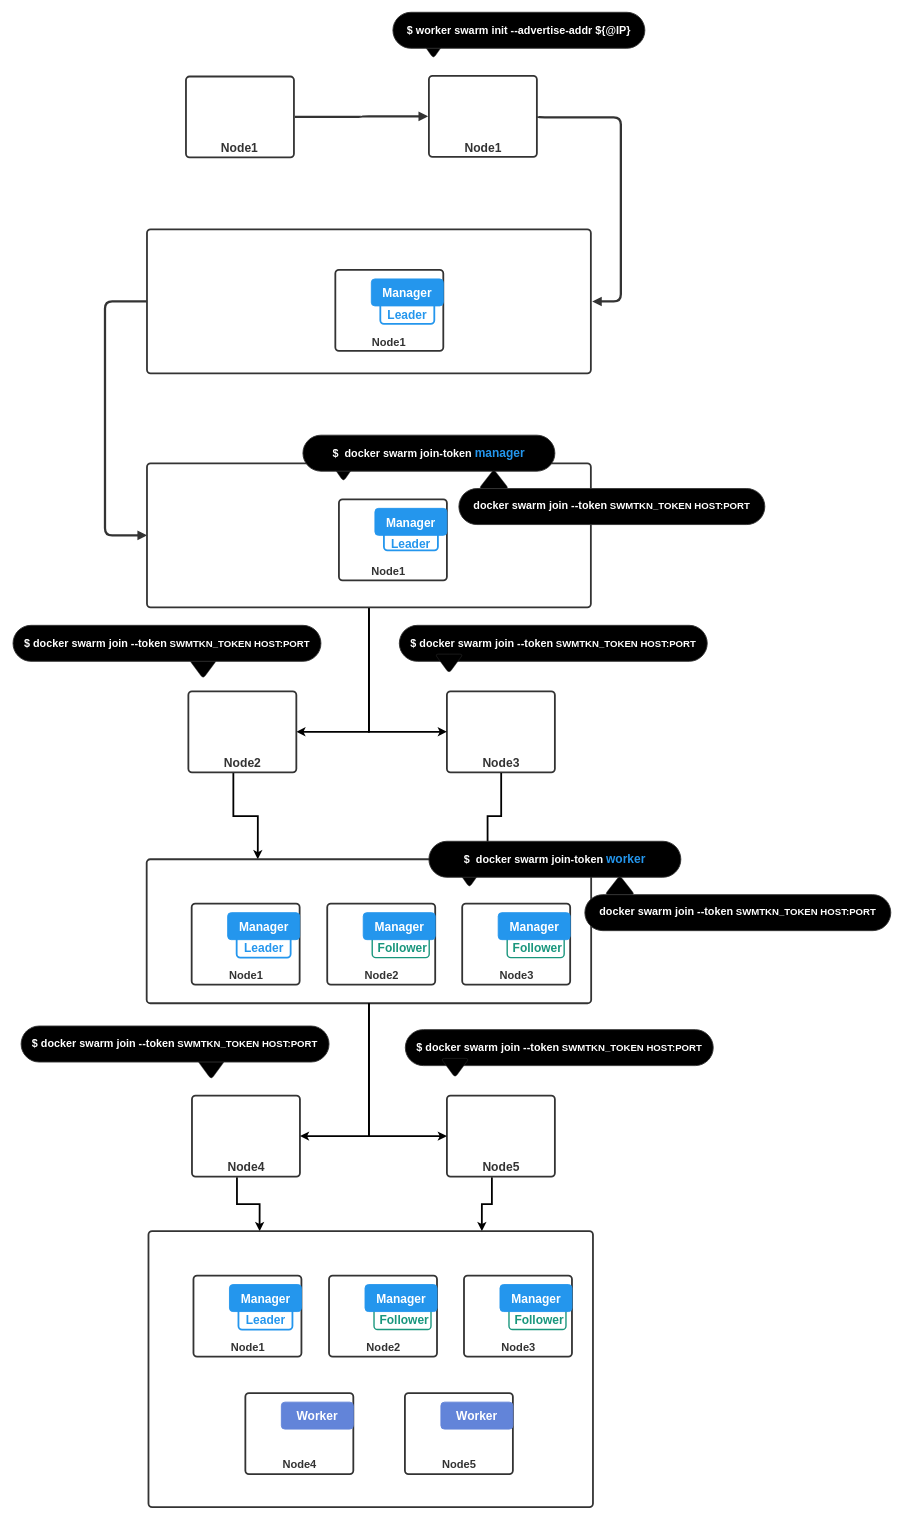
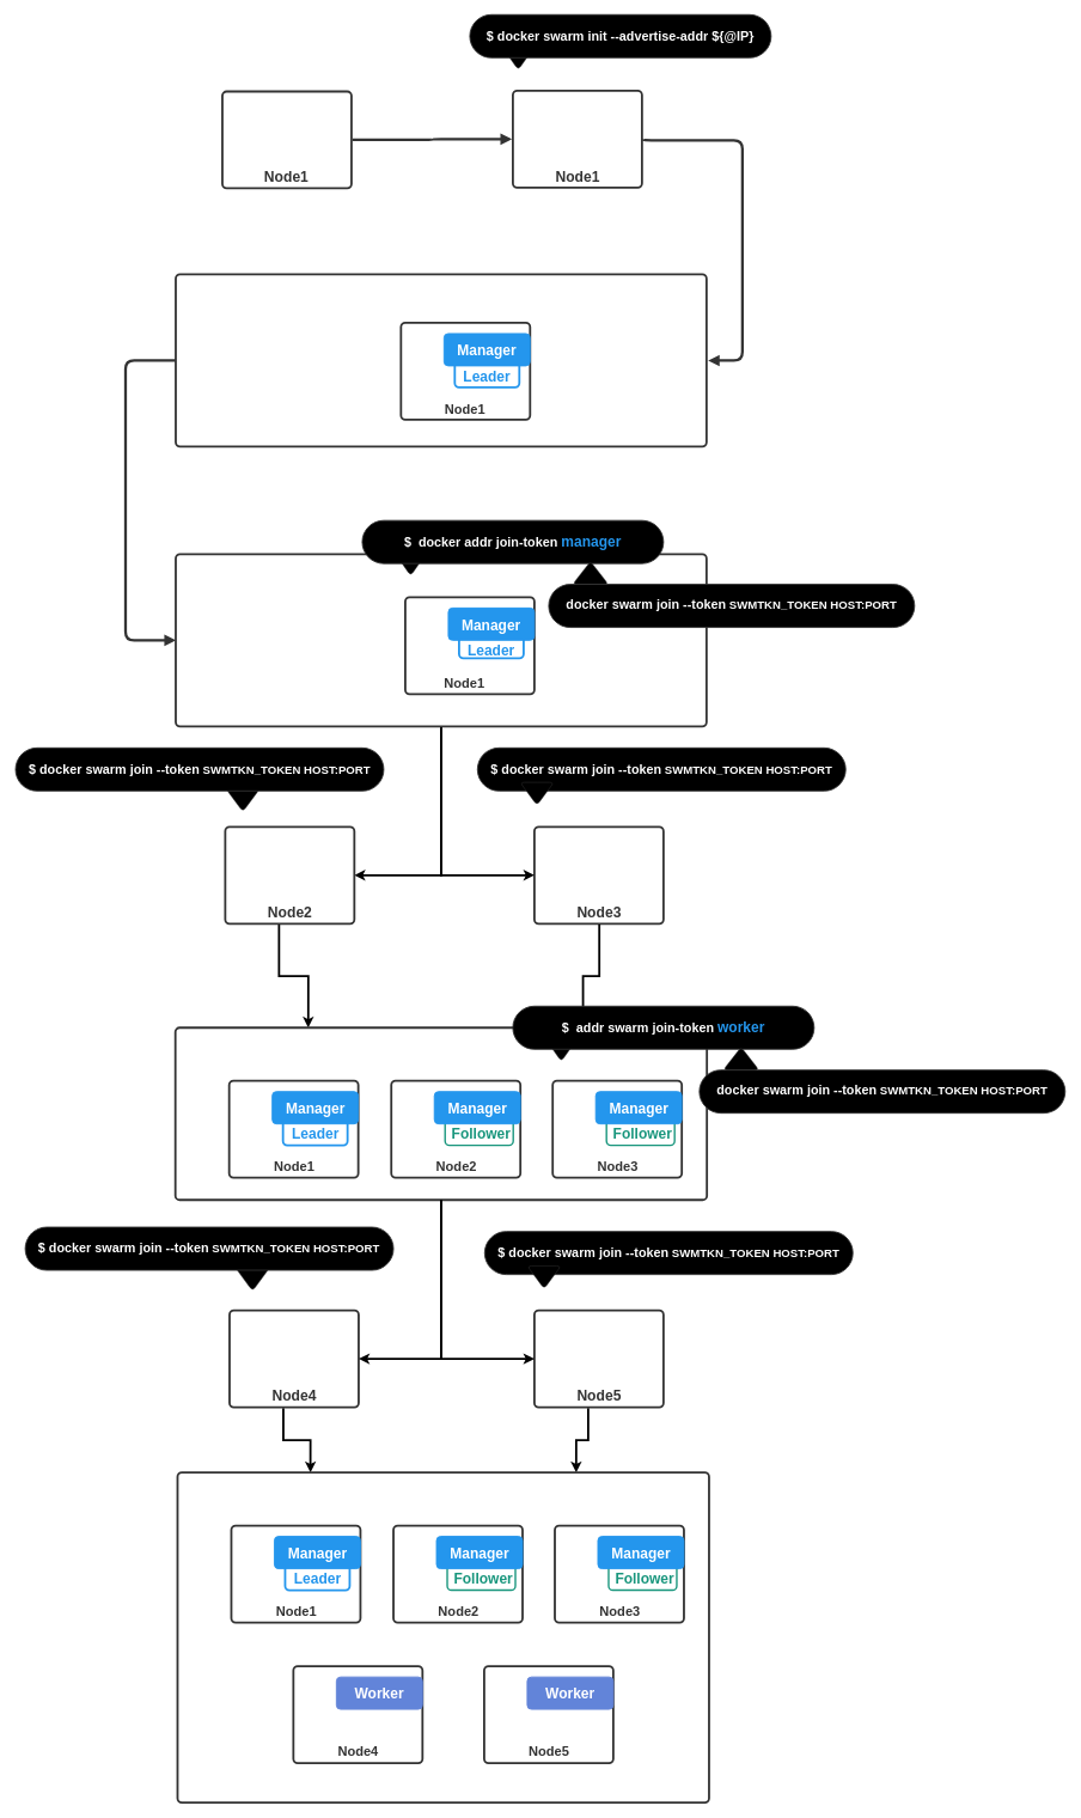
- <mxCell id="8" value="$ worker swarm init --advertise-addr ${@IP} " style="html=1;overflow=block;blockSpacing=1;whiteSpace=wrap;rounded=1;arcSize=50;whiteSpace=wrap;fontSize=18;fontColor=#ffffff;fontStyle=1;align=center;spacing=3.8;strokeColor=#333333;strokeOpacity=100;fillOpacity=100;fillColor=#000000;strokeWidth=1.5;" vertex="1" parent="6"><mxGeometry width="420" height="60" as="geometry" /></mxCell>
+ <mxCell id="8" value="$ docker swarm init --advertise-addr ${@IP} " style="html=1;overflow=block;blockSpacing=1;whiteSpace=wrap;rounded=1;arcSize=50;whiteSpace=wrap;fontSize=18;fontColor=#ffffff;fontStyle=1;align=center;spacing=3.8;strokeColor=#333333;strokeOpacity=100;fillOpacity=100;fillColor=#000000;strokeWidth=1.5;" vertex="1" parent="6"><mxGeometry width="420" height="60" as="geometry" /></mxCell>
- <mxCell id="32" value="$&amp;nbsp;&lt;span style=&quot;background-color: transparent ; color: inherit ; font-size: inherit&quot;&gt; docker swarm join-token &lt;/span&gt;&lt;span style=&quot;color: rgb(36 , 150 , 237) ; font-size: 20px&quot;&gt;manager&lt;/span&gt;" style="html=1;overflow=block;blockSpacing=1;whiteSpace=wrap;rounded=1;arcSize=50;whiteSpace=wrap;fontSize=18;fontColor=#ffffff;fontStyle=1;align=center;spacing=3.8;strokeColor=#333333;strokeOpacity=100;fillOpacity=100;fillColor=#000000;strokeWidth=1.5;" vertex="1" parent="30"><mxGeometry width="420" height="60" as="geometry" /></mxCell>
+ <mxCell id="32" value="$&amp;nbsp;&lt;span style=&quot;background-color: transparent ; color: inherit ; font-size: inherit&quot;&gt; docker addr join-token &lt;/span&gt;&lt;span style=&quot;color: rgb(36 , 150 , 237) ; font-size: 20px&quot;&gt;manager&lt;/span&gt;" style="html=1;overflow=block;blockSpacing=1;whiteSpace=wrap;rounded=1;arcSize=50;whiteSpace=wrap;fontSize=18;fontColor=#ffffff;fontStyle=1;align=center;spacing=3.8;strokeColor=#333333;strokeOpacity=100;fillOpacity=100;fillColor=#000000;strokeWidth=1.5;" vertex="1" parent="30"><mxGeometry width="420" height="60" as="geometry" /></mxCell>
- <mxCell id="77" value="$&amp;nbsp;&lt;span style=&quot;background-color: transparent ; color: inherit ; font-size: inherit&quot;&gt; docker swarm join-token &lt;/span&gt;&lt;span style=&quot;color: rgb(36 , 150 , 237) ; font-size: 20px&quot;&gt;worker&lt;/span&gt;" style="html=1;overflow=block;blockSpacing=1;whiteSpace=wrap;rounded=1;arcSize=50;whiteSpace=wrap;fontSize=18;fontColor=#ffffff;fontStyle=1;align=center;spacing=3.8;strokeColor=#333333;strokeOpacity=100;fillOpacity=100;fillColor=#000000;strokeWidth=1.5;" vertex="1" parent="75"><mxGeometry width="420" height="60" as="geometry" /></mxCell>
+ <mxCell id="77" value="$&amp;nbsp;&lt;span style=&quot;background-color: transparent ; color: inherit ; font-size: inherit&quot;&gt; addr swarm join-token &lt;/span&gt;&lt;span style=&quot;color: rgb(36 , 150 , 237) ; font-size: 20px&quot;&gt;worker&lt;/span&gt;" style="html=1;overflow=block;blockSpacing=1;whiteSpace=wrap;rounded=1;arcSize=50;whiteSpace=wrap;fontSize=18;fontColor=#ffffff;fontStyle=1;align=center;spacing=3.8;strokeColor=#333333;strokeOpacity=100;fillOpacity=100;fillColor=#000000;strokeWidth=1.5;" vertex="1" parent="75"><mxGeometry width="420" height="60" as="geometry" /></mxCell>
